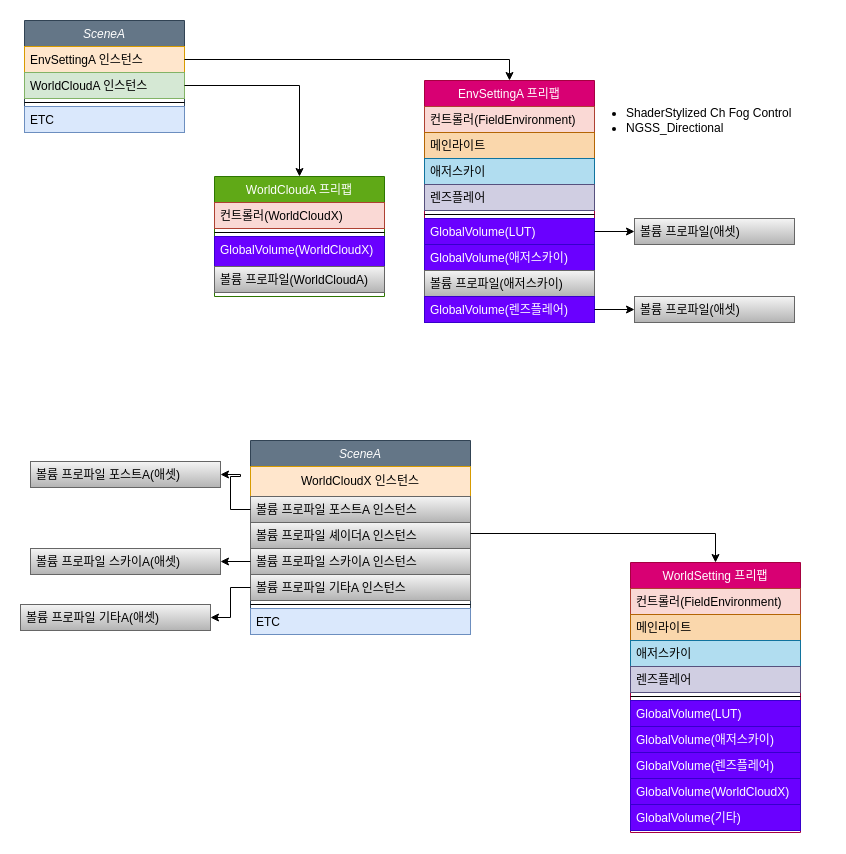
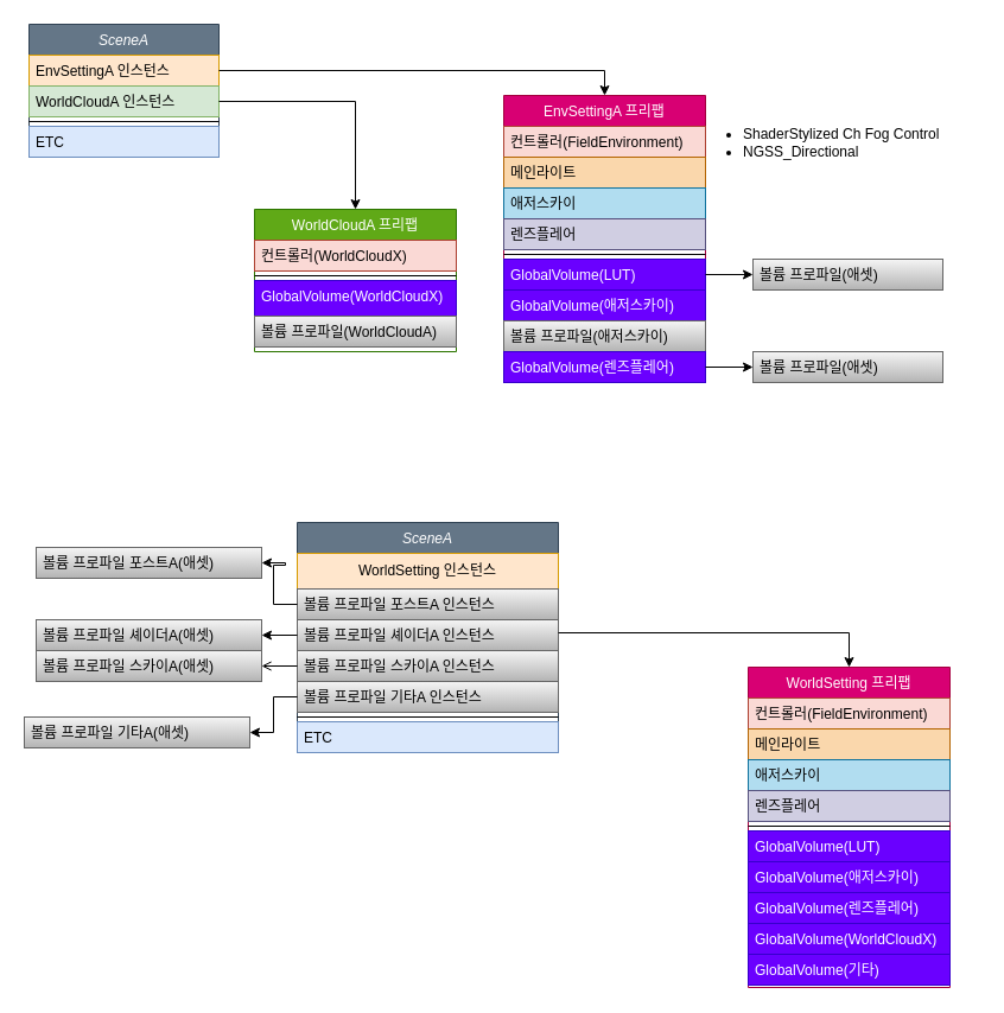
- <mxCell id="30" value="WorldCloudX 인스턴스" style="swimlane;fontStyle=0;childLayout=stackLayout;horizontal=1;startSize=30;horizontalStack=0;resizeParent=1;resizeParentMax=0;resizeLast=0;collapsible=1;marginBottom=0;whiteSpace=wrap;html=1;fillColor=#ffe6cc;strokeColor=#d79b00;" vertex="1" parent="29"><mxGeometry y="26" width="220" height="134" as="geometry"><mxRectangle y="26" width="180" height="30" as="alternateBounds" /></mxGeometry></mxCell>
+ <mxCell id="30" value="WorldSetting 인스턴스" style="swimlane;fontStyle=0;childLayout=stackLayout;horizontal=1;startSize=30;horizontalStack=0;resizeParent=1;resizeParentMax=0;resizeLast=0;collapsible=1;marginBottom=0;whiteSpace=wrap;html=1;fillColor=#ffe6cc;strokeColor=#d79b00;" vertex="1" parent="29"><mxGeometry y="26" width="220" height="134" as="geometry"><mxRectangle y="26" width="180" height="30" as="alternateBounds" /></mxGeometry></mxCell>
+ <mxCell id="49" value="볼륨 프로파일 셰이더A(애셋)" style="text;align=left;verticalAlign=top;spacingLeft=4;spacingRight=4;overflow=hidden;rotatable=0;points=[[0,0.5],[1,0.5]];portConstraint=eastwest;rounded=0;shadow=0;html=0;fillColor=#f5f5f5;strokeColor=#666666;gradientColor=#b3b3b3;" vertex="1" parent="1"><mxGeometry x="30" y="522" width="190" height="26" as="geometry" /></mxCell>
+ <mxCell id="52" style="edgeStyle=orthogonalEdgeStyle;rounded=0;orthogonalLoop=1;jettySize=auto;html=1;" edge="1" parent="1" source="32" target="49"><mxGeometry relative="1" as="geometry" /></mxCell>
- <mxCell id="54" style="edgeStyle=orthogonalEdgeStyle;rounded=0;orthogonalLoop=1;jettySize=auto;html=1;entryX=1;entryY=0.5;entryDx=0;entryDy=0;" edge="1" parent="1" source="33" target="53"><mxGeometry relative="1" as="geometry" /></mxCell>
+ <mxCell id="54" style="edgeStyle=orthogonalEdgeStyle;rounded=0;orthogonalLoop=1;jettySize=auto;html=1;entryX=1;entryY=0.5;entryDx=0;entryDy=0;endArrow=open;" edge="1" parent="1" source="33" target="53"><mxGeometry relative="1" as="geometry" /></mxCell>
